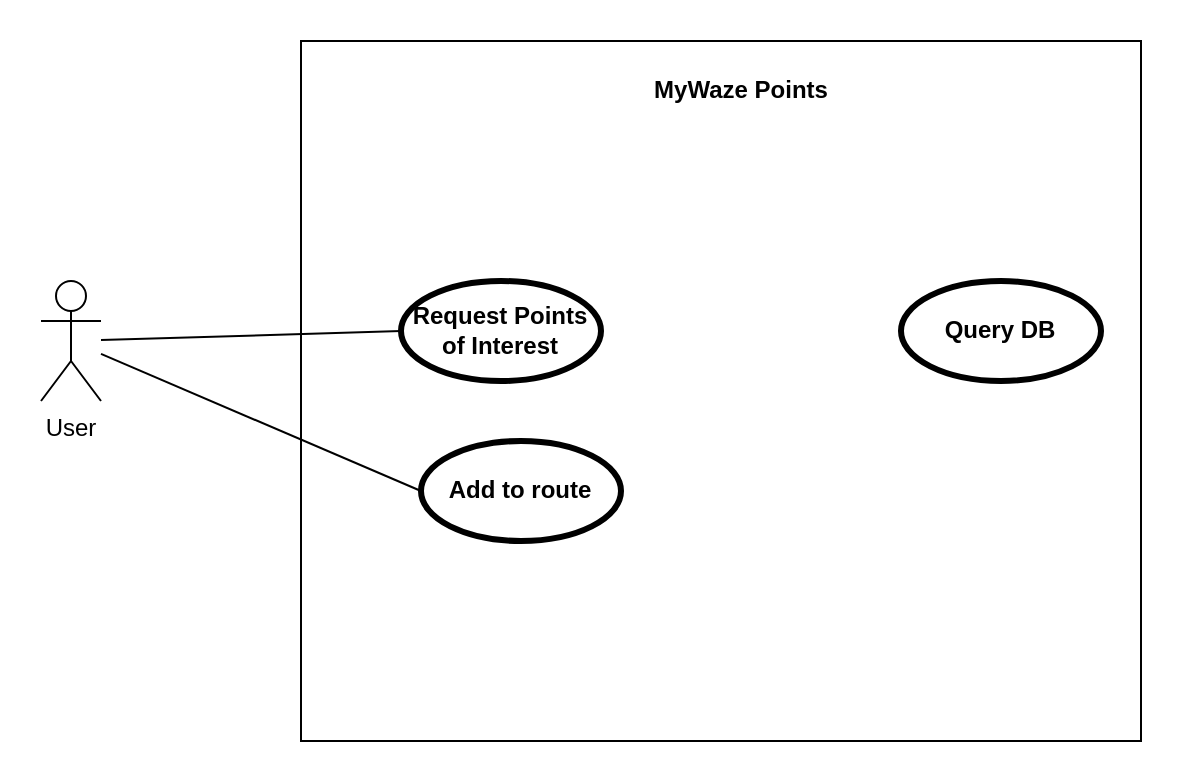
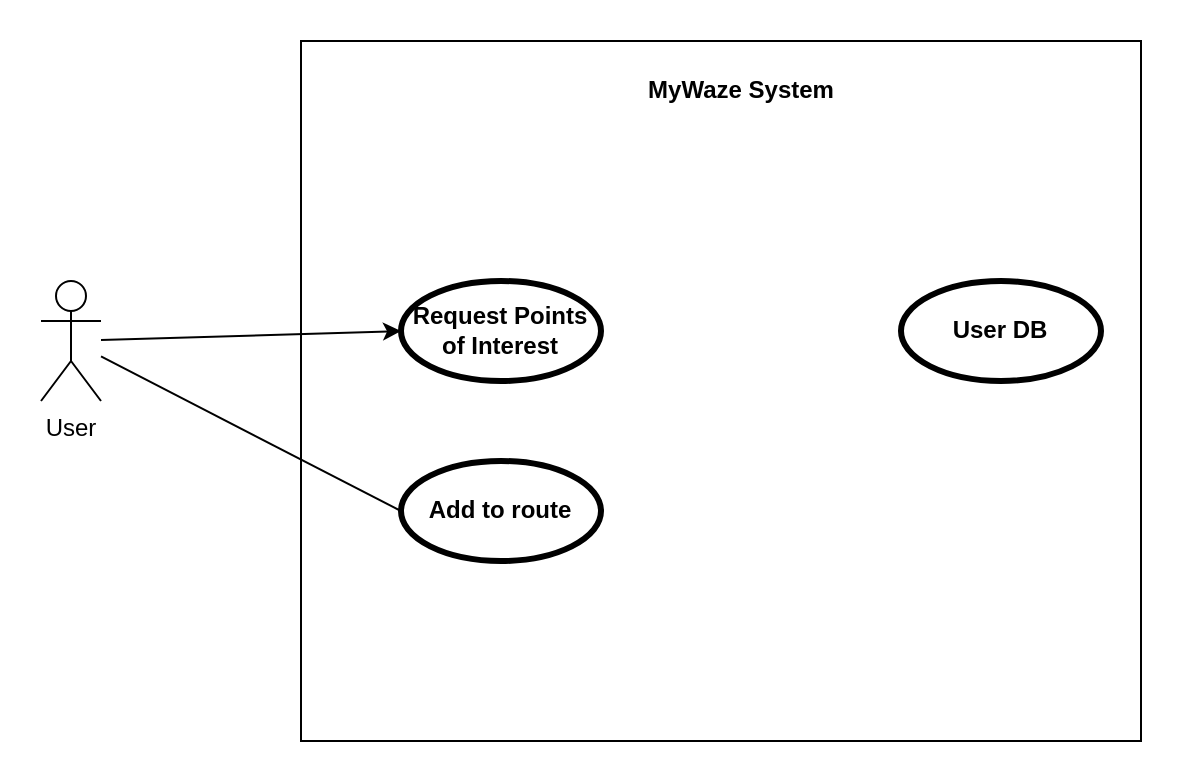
- <mxCell id="5" value="&lt;b&gt;MyWaze Points&lt;/b&gt;" style="text;html=1;align=center;verticalAlign=middle;resizable=0;points=[];autosize=1;strokeColor=none;fillColor=none;" parent="1" vertex="1"><mxGeometry x="310" y="30" width="120" height="30" as="geometry" /></mxCell>
+ <mxCell id="5" value="&lt;b&gt;MyWaze System&lt;/b&gt;" style="text;html=1;align=center;verticalAlign=middle;resizable=0;points=[];autosize=1;strokeColor=none;fillColor=none;" parent="1" vertex="1"><mxGeometry x="310" y="30" width="120" height="30" as="geometry" /></mxCell>
- <mxCell id="6" value="" style="edgeStyle=none;html=1;endArrow=none;verticalAlign=bottom;rounded=0;entryX=0;entryY=0.5;entryDx=0;entryDy=0;" parent="1" source="2" target="4" edge="1"><mxGeometry width="160" relative="1" as="geometry"><mxPoint x="40" y="190" as="sourcePoint" /><mxPoint x="230" y="320" as="targetPoint" /></mxGeometry></mxCell>
+ <mxCell id="6" value="" style="edgeStyle=none;html=1;endArrow=classic;verticalAlign=bottom;rounded=0;entryX=0;entryY=0.5;entryDx=0;entryDy=0;" parent="1" source="2" target="4" edge="1"><mxGeometry width="160" relative="1" as="geometry"><mxPoint x="40" y="190" as="sourcePoint" /><mxPoint x="230" y="320" as="targetPoint" /></mxGeometry></mxCell>
- <mxCell id="7" value="Query DB" style="shape=ellipse;html=1;strokeWidth=3;fontStyle=1;whiteSpace=wrap;align=center;perimeter=ellipsePerimeter;" parent="1" vertex="1"><mxGeometry x="450" y="140" width="100" height="50" as="geometry" /></mxCell>
+ <mxCell id="7" value="User DB" style="shape=ellipse;html=1;strokeWidth=3;fontStyle=1;whiteSpace=wrap;align=center;perimeter=ellipsePerimeter;" parent="1" vertex="1"><mxGeometry x="450" y="140" width="100" height="50" as="geometry" /></mxCell>
- <mxCell id="8" value="Add to route" style="shape=ellipse;html=1;strokeWidth=3;fontStyle=1;whiteSpace=wrap;align=center;perimeter=ellipsePerimeter;" vertex="1" parent="1"><mxGeometry x="210" y="220" width="100" height="50" as="geometry" /></mxCell>
+ <mxCell id="8" value="Add to route" style="shape=ellipse;html=1;strokeWidth=3;fontStyle=1;whiteSpace=wrap;align=center;perimeter=ellipsePerimeter;" vertex="1" parent="1"><mxGeometry x="200" y="230" width="100" height="50" as="geometry" /></mxCell>
